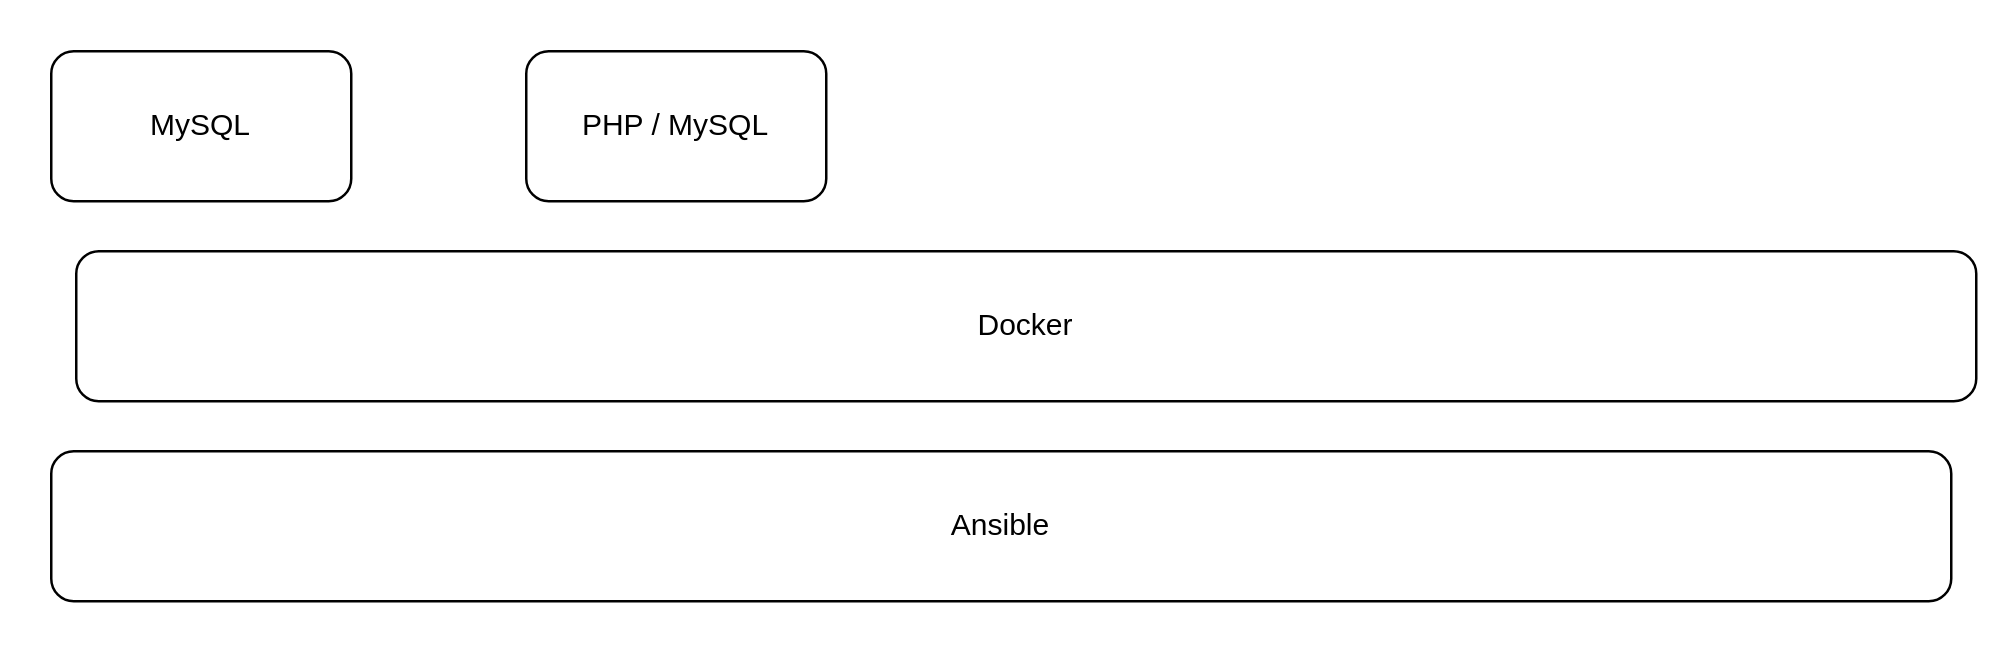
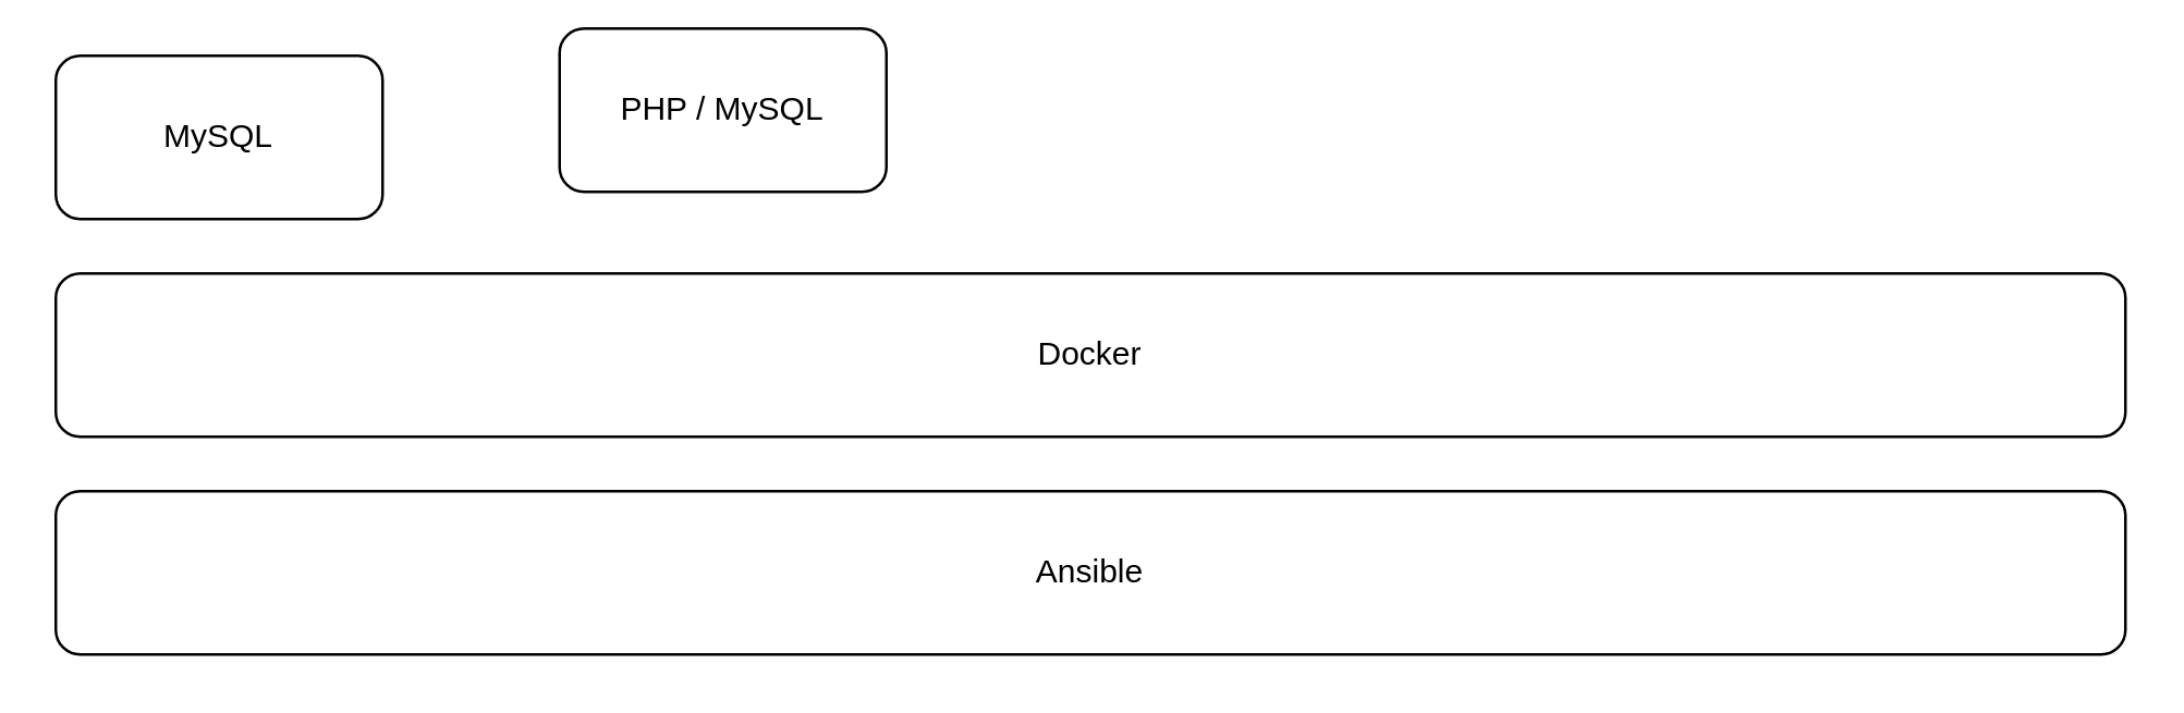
- <mxCell id="4" value="PHP / MySQL" style="rounded=1;whiteSpace=wrap;html=1;" vertex="1" parent="1"><mxGeometry x="210" y="20" width="120" height="60" as="geometry" /></mxCell>
+ <mxCell id="4" value="PHP / MySQL" style="rounded=1;whiteSpace=wrap;html=1;" vertex="1" parent="1"><mxGeometry x="205" y="10" width="120" height="60" as="geometry" /></mxCell>
- <mxCell id="2" value="Docker" style="rounded=1;whiteSpace=wrap;html=1;" vertex="1" parent="1"><mxGeometry x="30" y="100" width="760" height="60" as="geometry" /></mxCell>
+ <mxCell id="2" value="Docker" style="rounded=1;whiteSpace=wrap;html=1;" vertex="1" parent="1"><mxGeometry x="20" y="100" width="760" height="60" as="geometry" /></mxCell>
